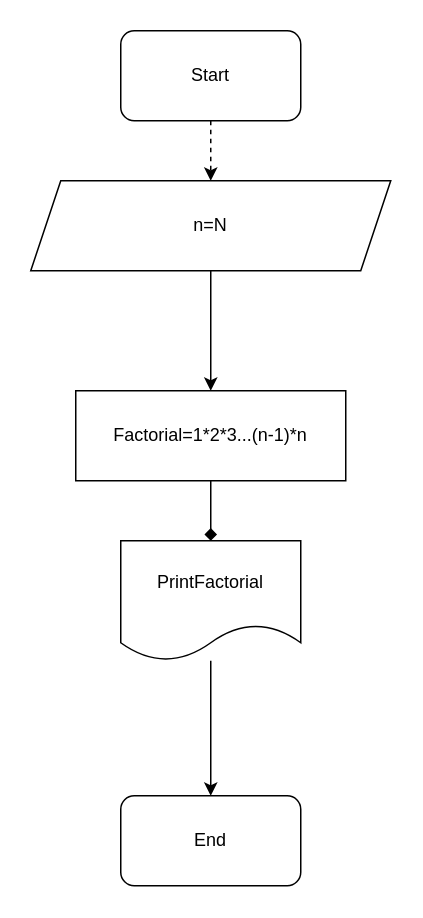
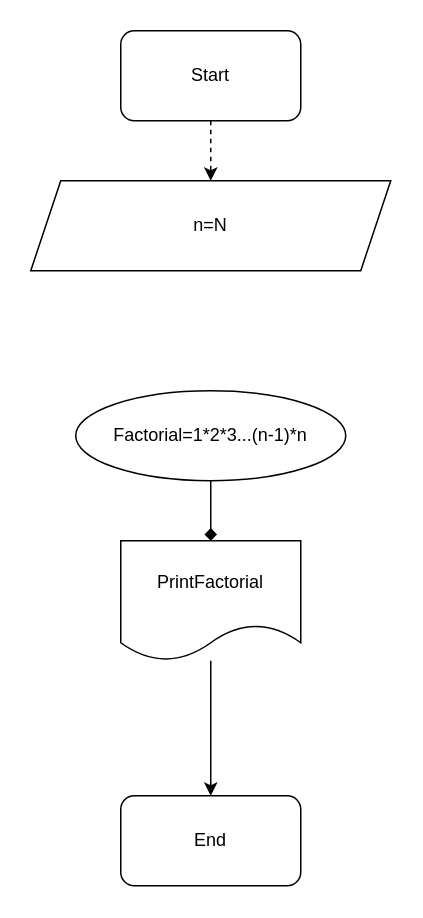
- <mxCell id="4" value="" style="edgeStyle=orthogonalEdgeStyle;rounded=0;orthogonalLoop=1;jettySize=auto;html=1;" edge="1" parent="1" source="5" target="7"><mxGeometry relative="1" as="geometry" /></mxCell>
- <mxCell id="7" value="Factorial=1*2*3...(n-1)*n" style="whiteSpace=wrap;html=1;" vertex="1" parent="1"><mxGeometry x="50" y="260" width="180" height="60" as="geometry" /></mxCell>
+ <mxCell id="7" value="Factorial=1*2*3...(n-1)*n" style="ellipse;whiteSpace=wrap;html=1;" vertex="1" parent="1"><mxGeometry x="50" y="260" width="180" height="60" as="geometry" /></mxCell>
